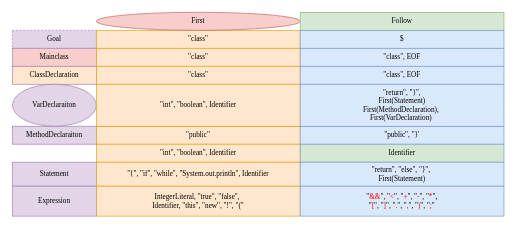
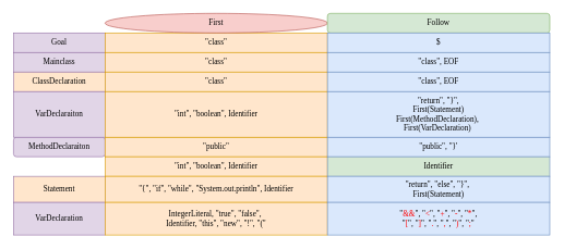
- <mxCell id="16" value="Follow" style="rounded=0;whiteSpace=wrap;html=1;fontFamily=Lucida Console;fillColor=#d5e8d4;strokeColor=#82b366;" parent="1" vertex="1"><mxGeometry x="500" y="20" width="340" height="30" as="geometry" /></mxCell>
+ <mxCell id="16" value="Follow" style="whiteSpace=wrap;html=1;fontFamily=Lucida Console;fillColor=#d5e8d4;strokeColor=#82b366;rounded=1;" parent="1" vertex="1"><mxGeometry x="500" y="20" width="340" height="30" as="geometry" /></mxCell>
- <mxCell id="2" value="Goal" style="rounded=0;whiteSpace=wrap;html=1;fontFamily=Lucida Console;fillColor=#e1d5e7;strokeColor=#9673a6;dashed=1;" parent="1" vertex="1"><mxGeometry x="20" y="50" width="140" height="30" as="geometry" /></mxCell>
+ <mxCell id="2" value="Goal" style="rounded=0;whiteSpace=wrap;html=1;fontFamily=Lucida Console;fillColor=#e1d5e7;strokeColor=#9673a6;" parent="1" vertex="1"><mxGeometry x="20" y="50" width="140" height="30" as="geometry" /></mxCell>
- <mxCell id="3" value="Mainclass" style="rounded=0;whiteSpace=wrap;html=1;fontFamily=Lucida Console;fillColor=#f8cecc;strokeColor=#9673a6;" parent="1" vertex="1"><mxGeometry x="20" y="80" width="140" height="30" as="geometry" /></mxCell>
+ <mxCell id="3" value="Mainclass" style="rounded=0;whiteSpace=wrap;html=1;fontFamily=Lucida Console;fillColor=#e1d5e7;strokeColor=#9673a6;" parent="1" vertex="1"><mxGeometry x="20" y="80" width="140" height="30" as="geometry" /></mxCell>
- <mxCell id="17" value="VarDeclaraiton" style="ellipse;whiteSpace=wrap;html=1;fontFamily=Lucida Console;fillColor=#e1d5e7;strokeColor=#9673a6;" parent="1" vertex="1"><mxGeometry x="20" y="140" width="140" height="70" as="geometry" /></mxCell>
+ <mxCell id="17" value="VarDeclaraiton" style="rounded=0;whiteSpace=wrap;html=1;fontFamily=Lucida Console;fillColor=#e1d5e7;strokeColor=#9673a6;" parent="1" vertex="1"><mxGeometry x="20" y="140" width="140" height="70" as="geometry" /></mxCell>
- <mxCell id="5" value="MethodDeclaraiton" style="rounded=0;whiteSpace=wrap;html=1;fontFamily=Lucida Console;fillColor=#e1d5e7;strokeColor=#9673a6;" parent="1" vertex="1"><mxGeometry x="20" y="210" width="140" height="30" as="geometry" /></mxCell>
+ <mxCell id="5" value="MethodDeclaraiton" style="whiteSpace=wrap;html=1;fontFamily=Lucida Console;fillColor=#e1d5e7;strokeColor=#9673a6;rounded=1;" parent="1" vertex="1"><mxGeometry x="20" y="210" width="140" height="30" as="geometry" /></mxCell>
- <mxCell id="6" value="Statement" style="rounded=0;whiteSpace=wrap;html=1;fontFamily=Lucida Console;fillColor=#e1d5e7;strokeColor=#9673a6;" parent="1" vertex="1"><mxGeometry x="20" y="270" width="140" height="40" as="geometry" /></mxCell>
+ <mxCell id="6" value="Statement" style="rounded=0;whiteSpace=wrap;html=1;fontFamily=Lucida Console;fillColor=#ffe6cc;strokeColor=#9673a6;" parent="1" vertex="1"><mxGeometry x="20" y="270" width="140" height="40" as="geometry" /></mxCell>
- <mxCell id="7" value="Expression" style="rounded=0;whiteSpace=wrap;html=1;fontFamily=Lucida Console;fillColor=#e1d5e7;strokeColor=#9673a6;" parent="1" vertex="1"><mxGeometry x="20" y="310" width="140" height="50" as="geometry" /></mxCell>
+ <mxCell id="7" value="VarDeclaration" style="rounded=0;whiteSpace=wrap;html=1;fontFamily=Lucida Console;fillColor=#e1d5e7;strokeColor=#9673a6;" parent="1" vertex="1"><mxGeometry x="20" y="310" width="140" height="50" as="geometry" /></mxCell>
